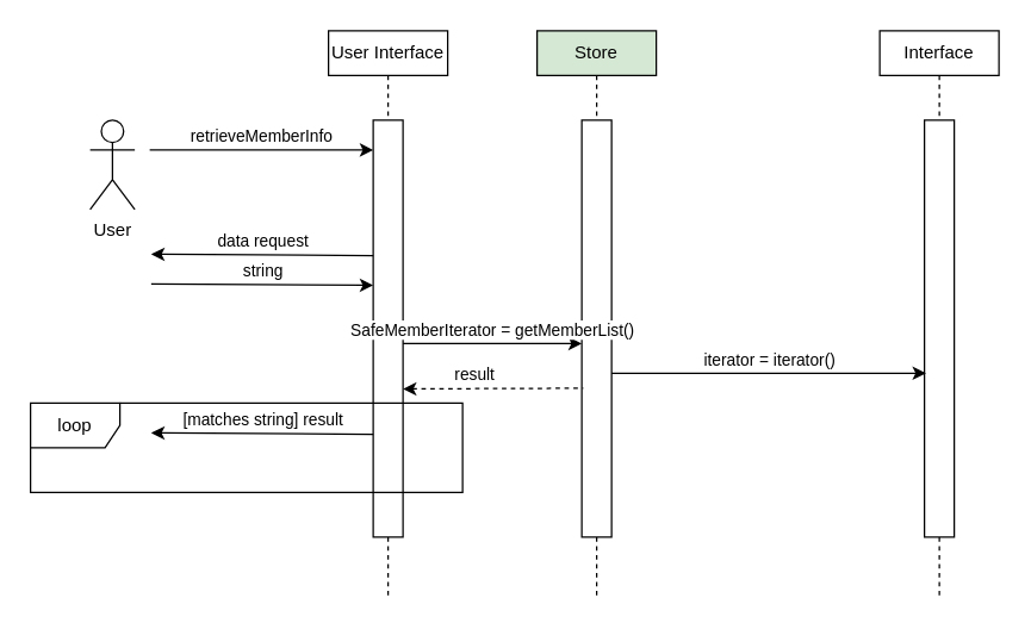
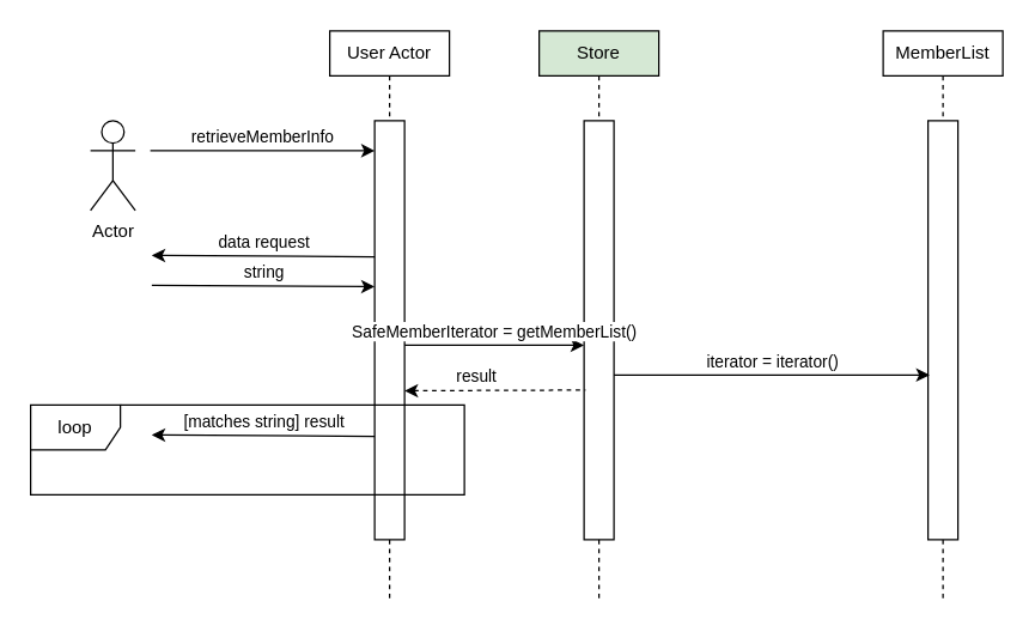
- <mxCell id="4" value="User Interface" style="rounded=0;whiteSpace=wrap;html=1;" parent="1" vertex="1"><mxGeometry x="220" y="20" width="80" height="30" as="geometry" /></mxCell>
+ <mxCell id="4" value="User Actor" style="rounded=0;whiteSpace=wrap;html=1;" parent="1" vertex="1"><mxGeometry x="220" y="20" width="80" height="30" as="geometry" /></mxCell>
- <mxCell id="16" value="Interface" style="rounded=0;whiteSpace=wrap;html=1;" parent="1" vertex="1"><mxGeometry x="590" y="20" width="80" height="30" as="geometry" /></mxCell>
+ <mxCell id="16" value="MemberList" style="rounded=0;whiteSpace=wrap;html=1;" parent="1" vertex="1"><mxGeometry x="590" y="20" width="80" height="30" as="geometry" /></mxCell>
- <mxCell id="2" value="User" style="shape=umlActor;verticalLabelPosition=bottom;verticalAlign=top;html=1;outlineConnect=0;" parent="1" vertex="1"><mxGeometry x="60" y="80" width="30" height="60" as="geometry" /></mxCell>
+ <mxCell id="2" value="Actor" style="shape=umlActor;verticalLabelPosition=bottom;verticalAlign=top;html=1;outlineConnect=0;" parent="1" vertex="1"><mxGeometry x="60" y="80" width="30" height="60" as="geometry" /></mxCell>
